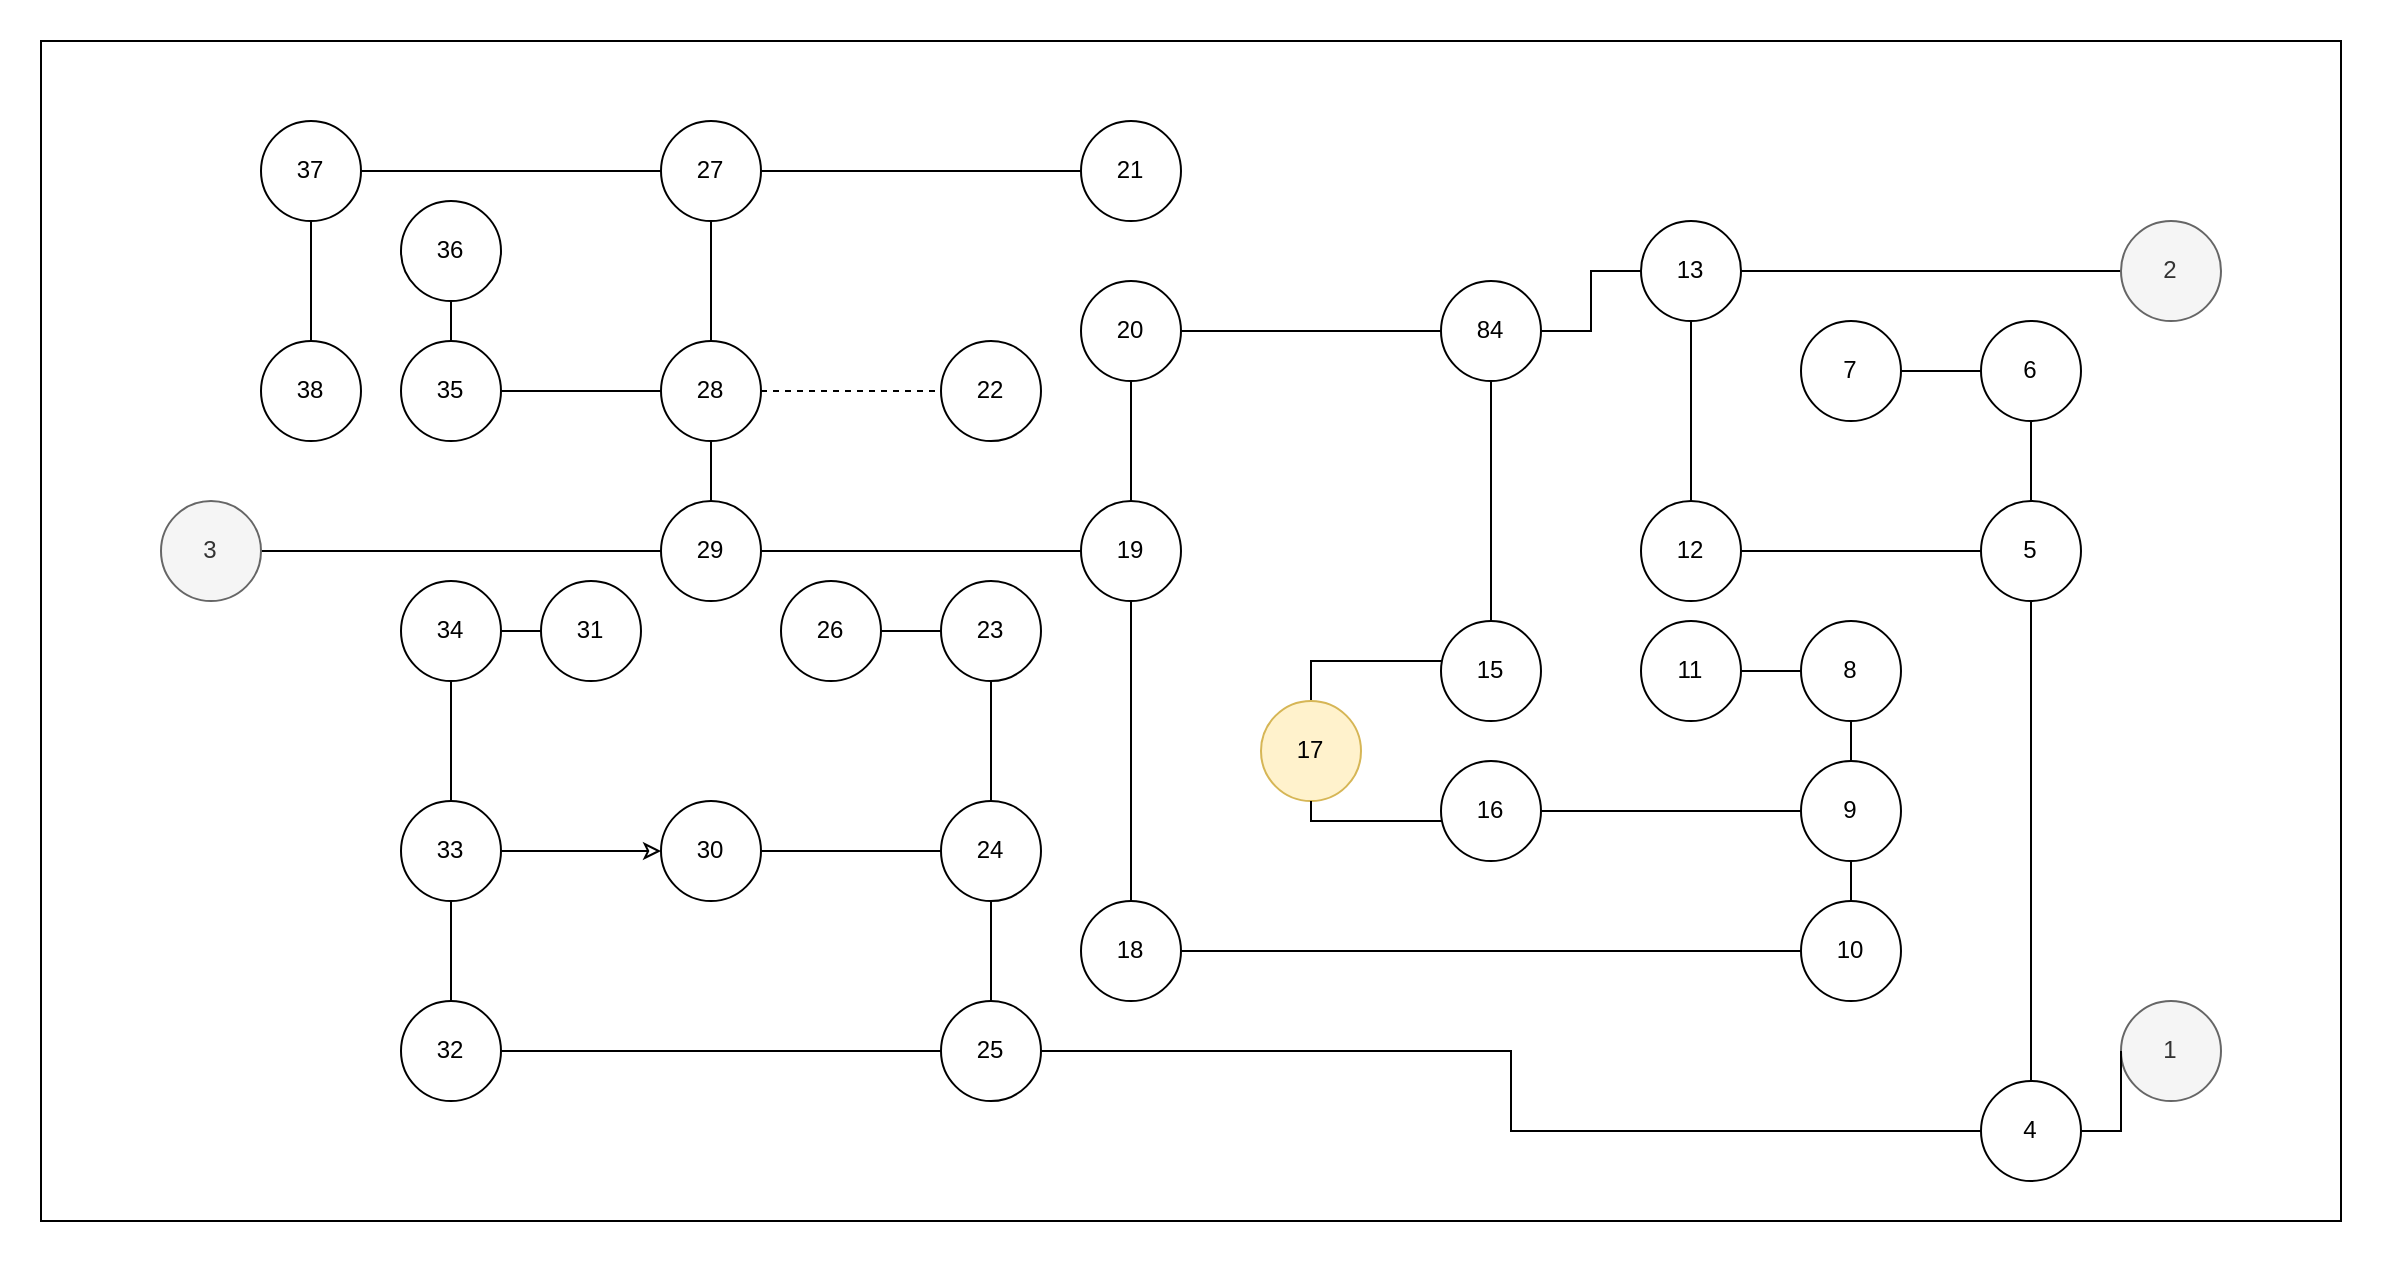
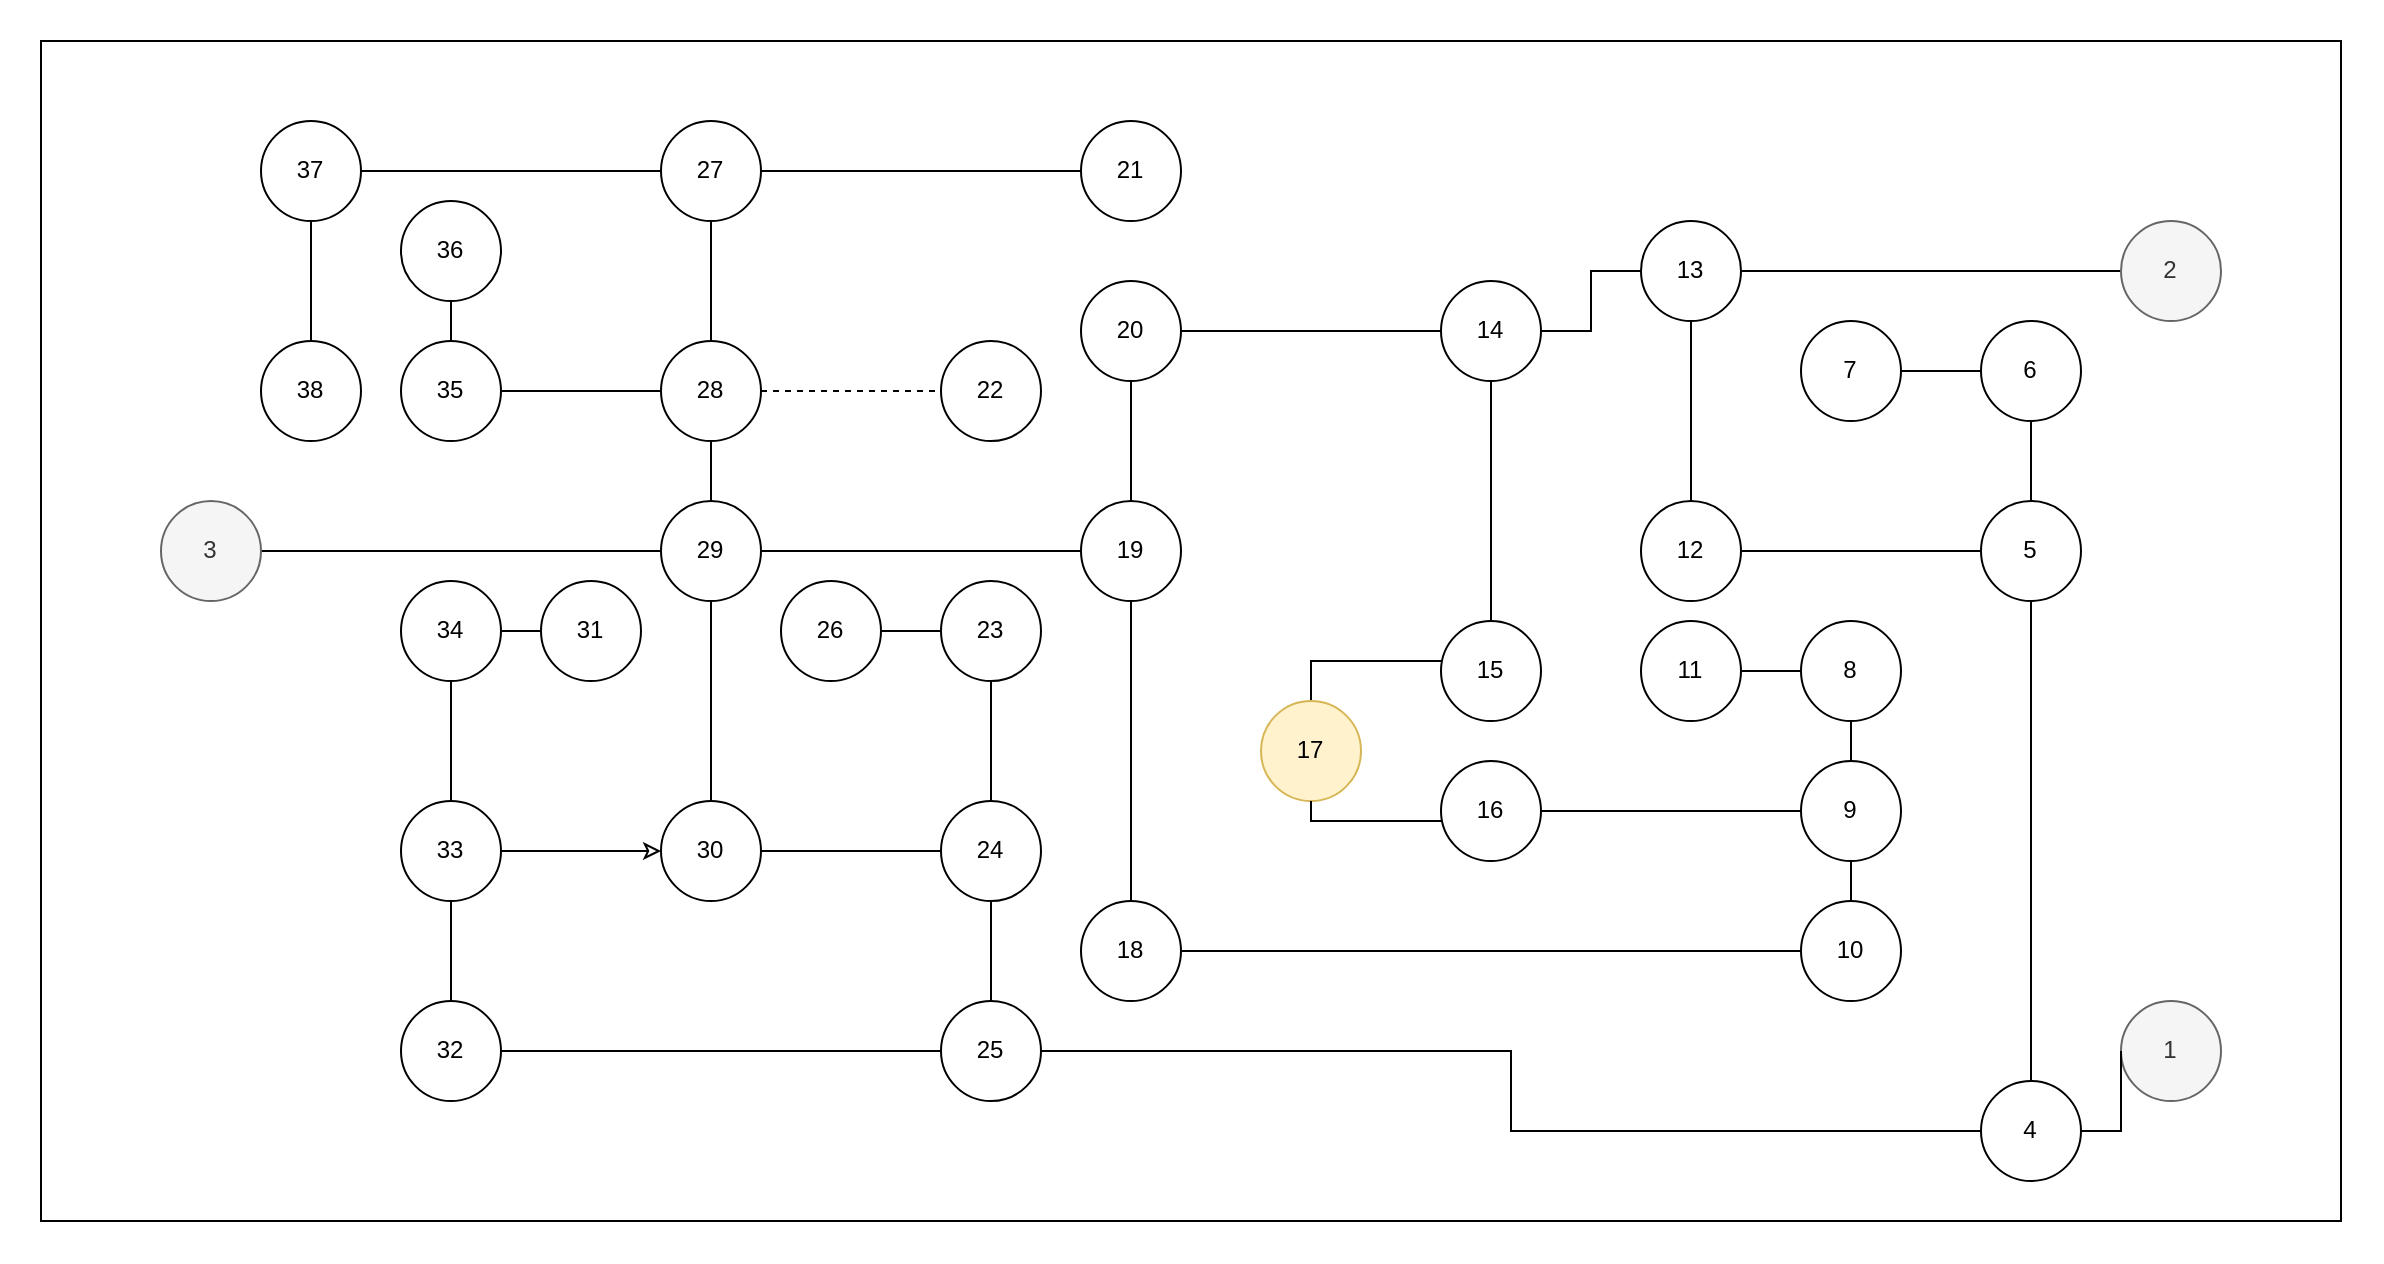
- <mxCell id="19" value="84" style="ellipse;whiteSpace=wrap;html=1;aspect=fixed;" parent="1" vertex="1"><mxGeometry x="720" y="140" width="50" height="50" as="geometry" /></mxCell>
+ <mxCell id="19" value="14" style="ellipse;whiteSpace=wrap;html=1;aspect=fixed;" parent="1" vertex="1"><mxGeometry x="720" y="140" width="50" height="50" as="geometry" /></mxCell>
+ <mxCell id="40" style="edgeStyle=orthogonalEdgeStyle;rounded=0;orthogonalLoop=1;jettySize=auto;html=1;entryX=0.5;entryY=0;entryDx=0;entryDy=0;endArrow=none;endFill=0;" parent="1" source="41" target="61" edge="1"><mxGeometry relative="1" as="geometry" /></mxCell>
